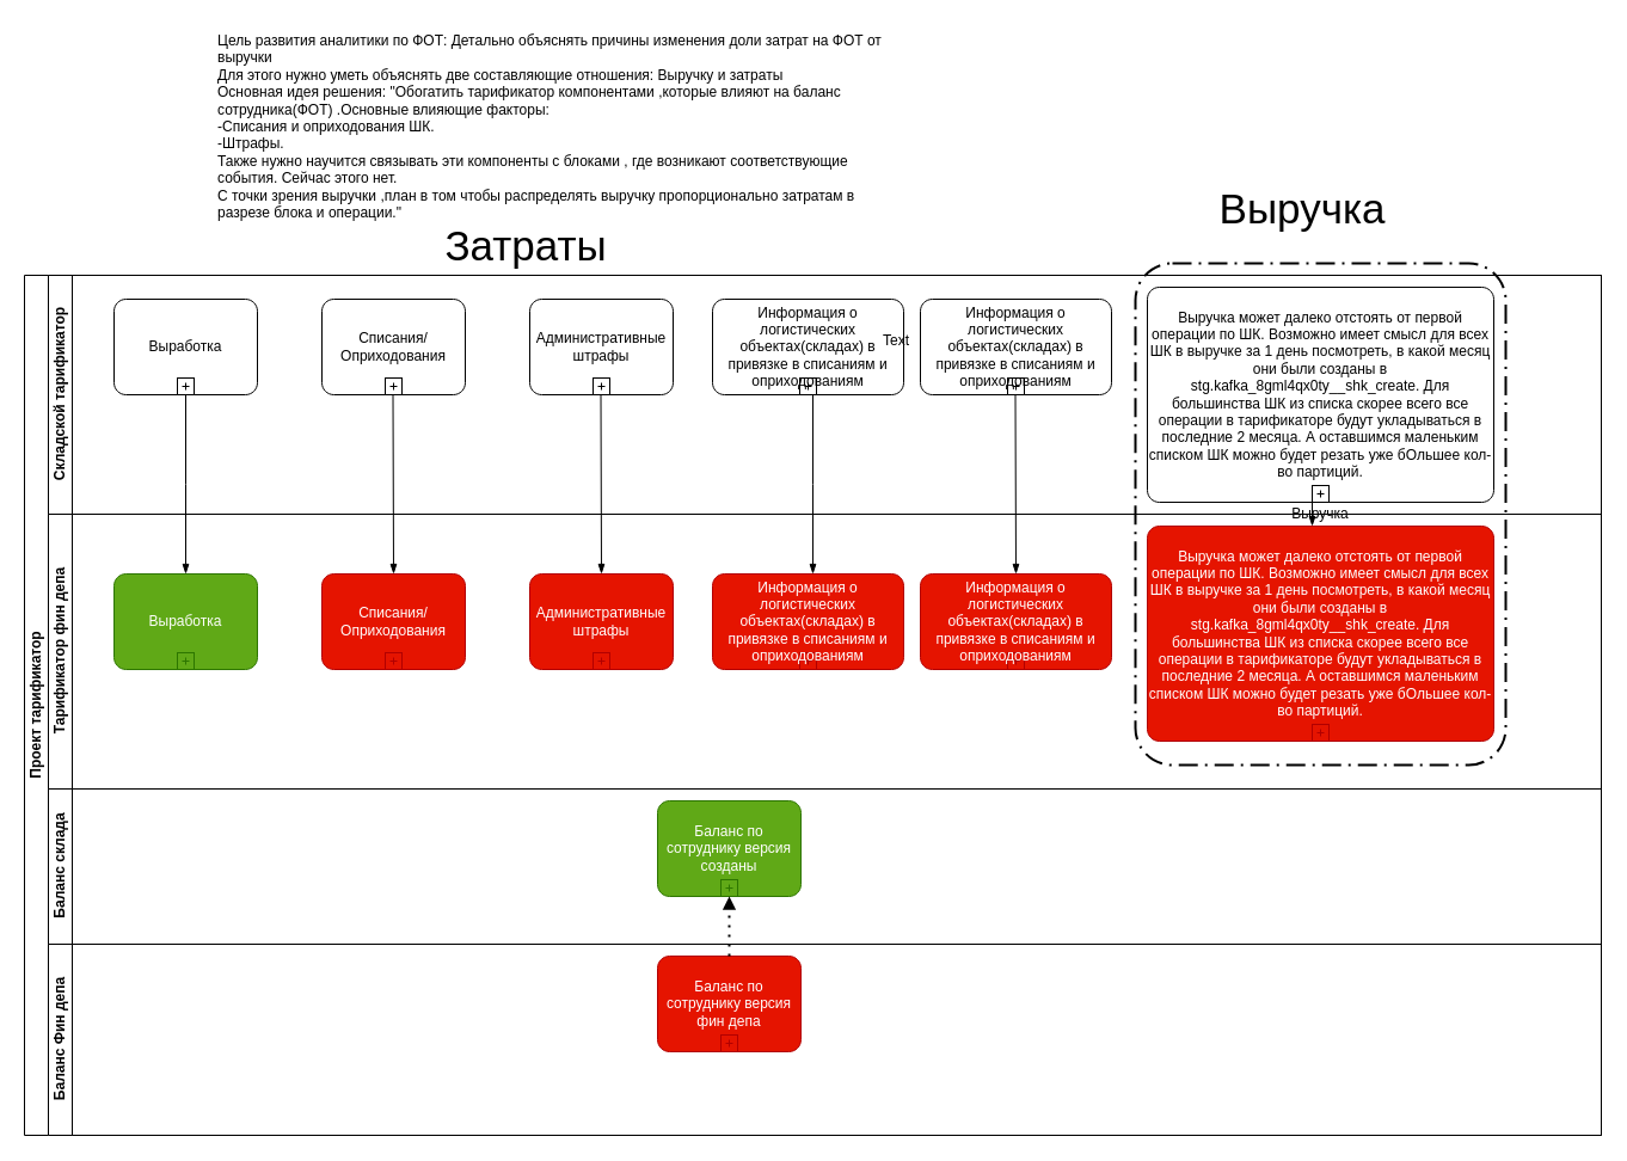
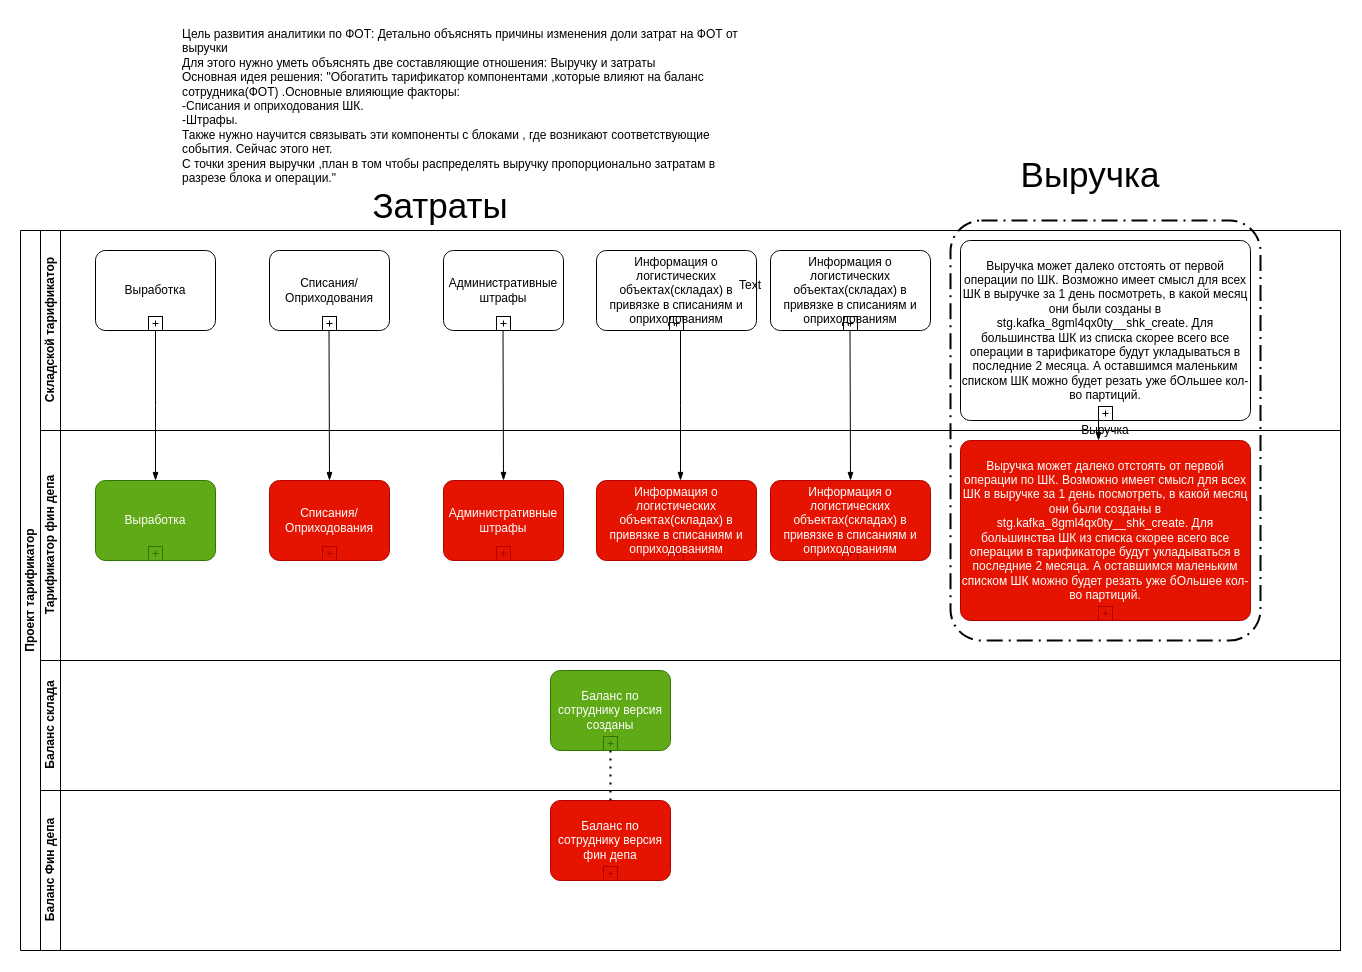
- <mxCell id="27" value="" style="endArrow=block;dashed=1;html=1;dashPattern=1 3;strokeWidth=2;rounded=0;exitX=0.5;exitY=0;exitDx=0;exitDy=0;exitPerimeter=0;entryX=0.5;entryY=1;entryDx=0;entryDy=0;entryPerimeter=0;" parent="2" source="24" target="22" edge="1"><mxGeometry width="50" height="50" relative="1" as="geometry"><mxPoint x="410" y="500" as="sourcePoint" /><mxPoint x="460" y="450" as="targetPoint" /></mxGeometry></mxCell>
+ <mxCell id="27" value="" style="endArrow=none;dashed=1;html=1;dashPattern=1 3;strokeWidth=2;rounded=0;exitX=0.5;exitY=0;exitDx=0;exitDy=0;exitPerimeter=0;entryX=0.5;entryY=1;entryDx=0;entryDy=0;entryPerimeter=0;" parent="2" source="24" target="22" edge="1"><mxGeometry width="50" height="50" relative="1" as="geometry"><mxPoint x="410" y="500" as="sourcePoint" /><mxPoint x="460" y="450" as="targetPoint" /></mxGeometry></mxCell>
